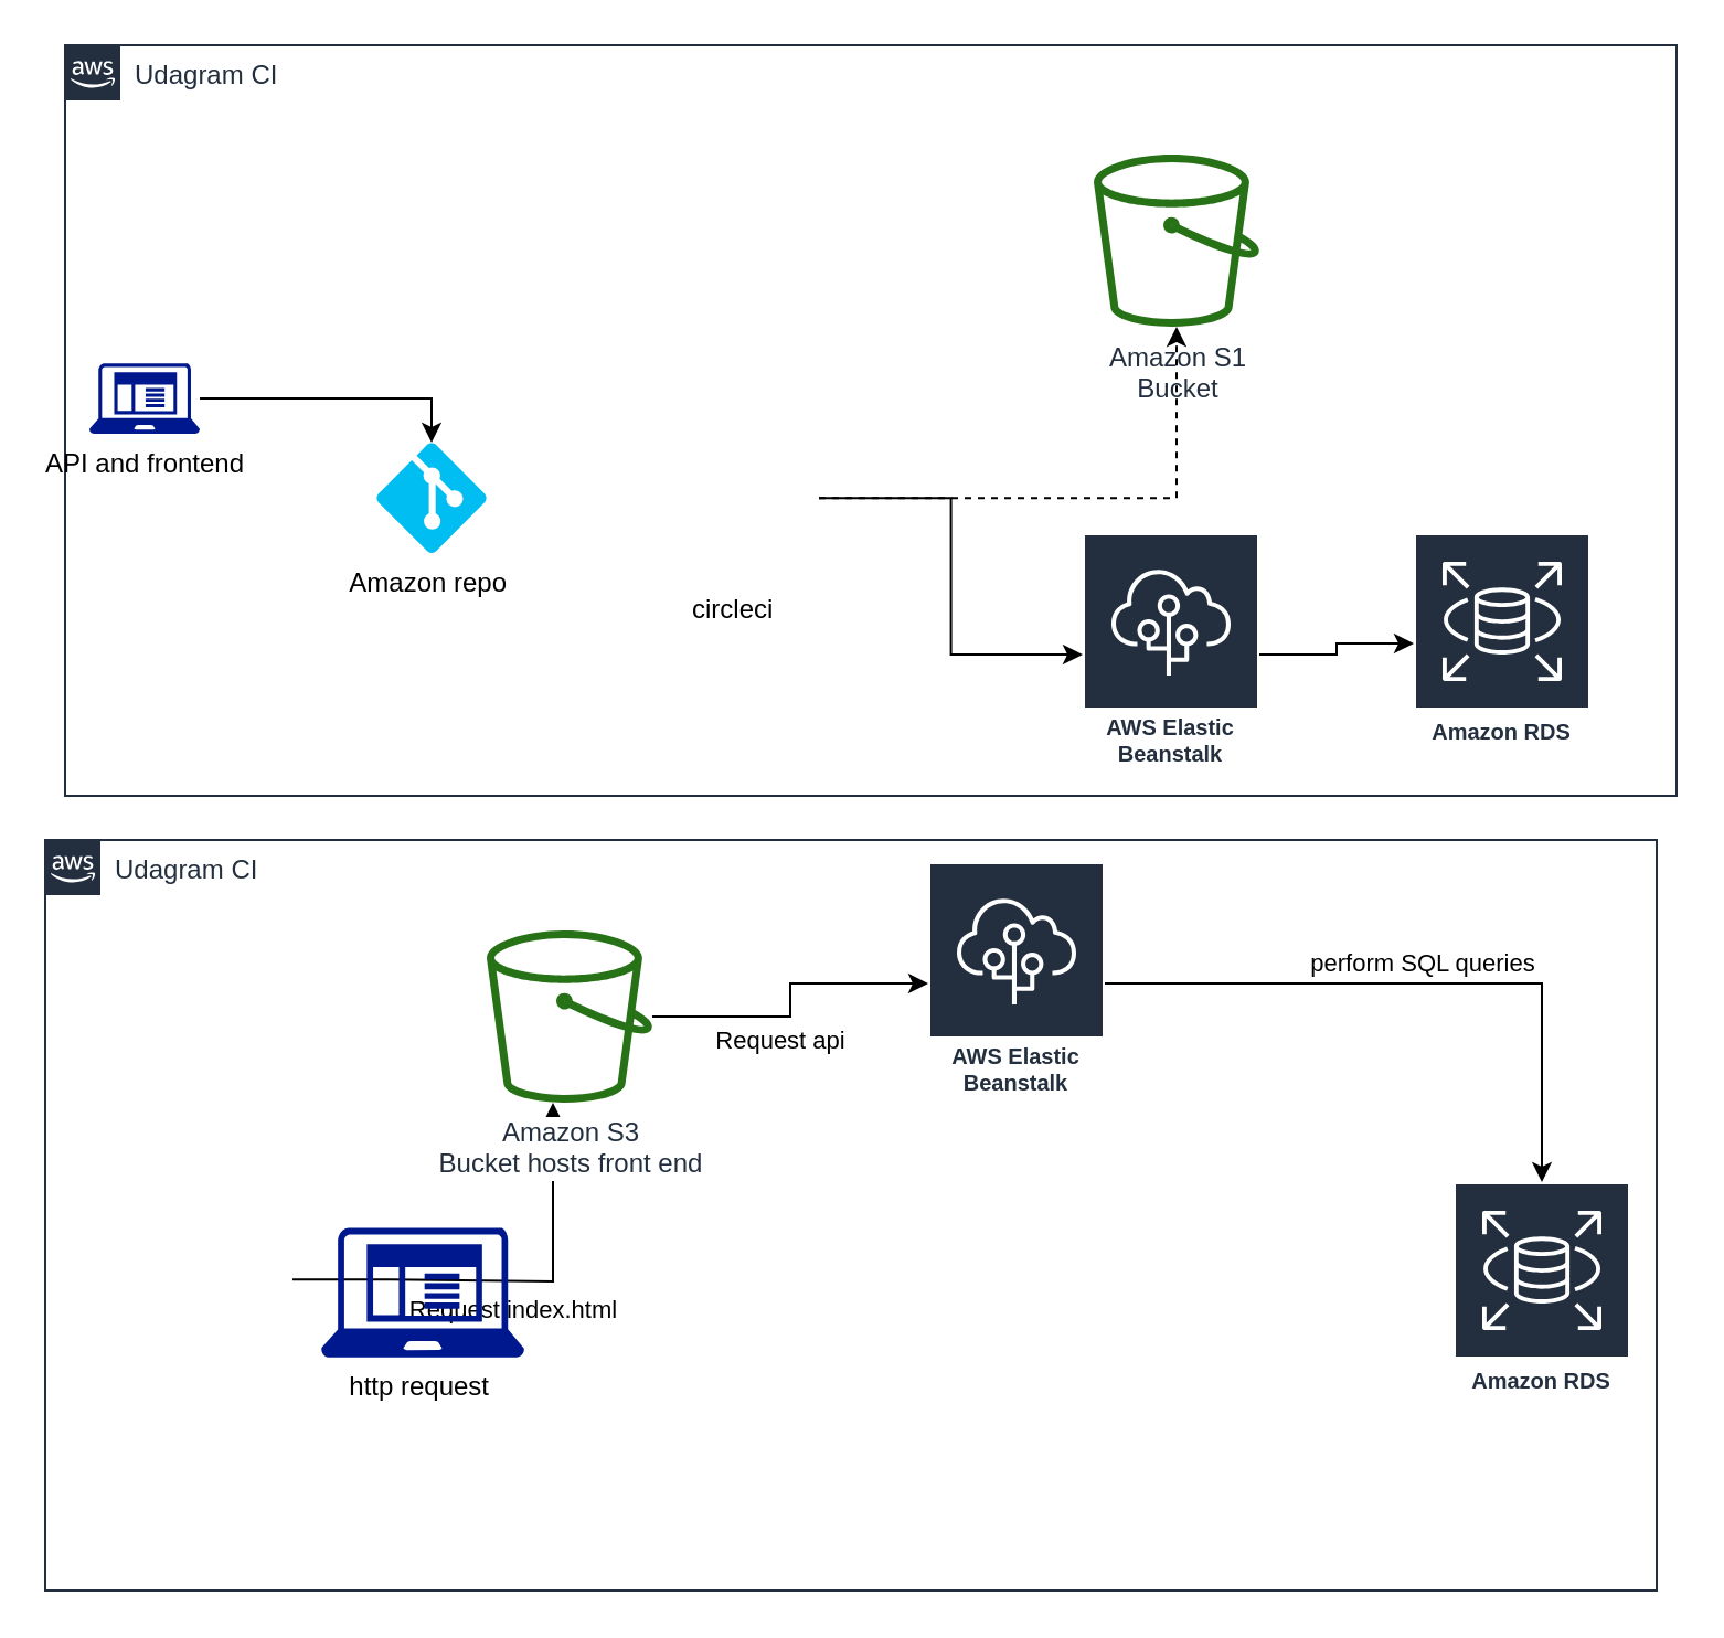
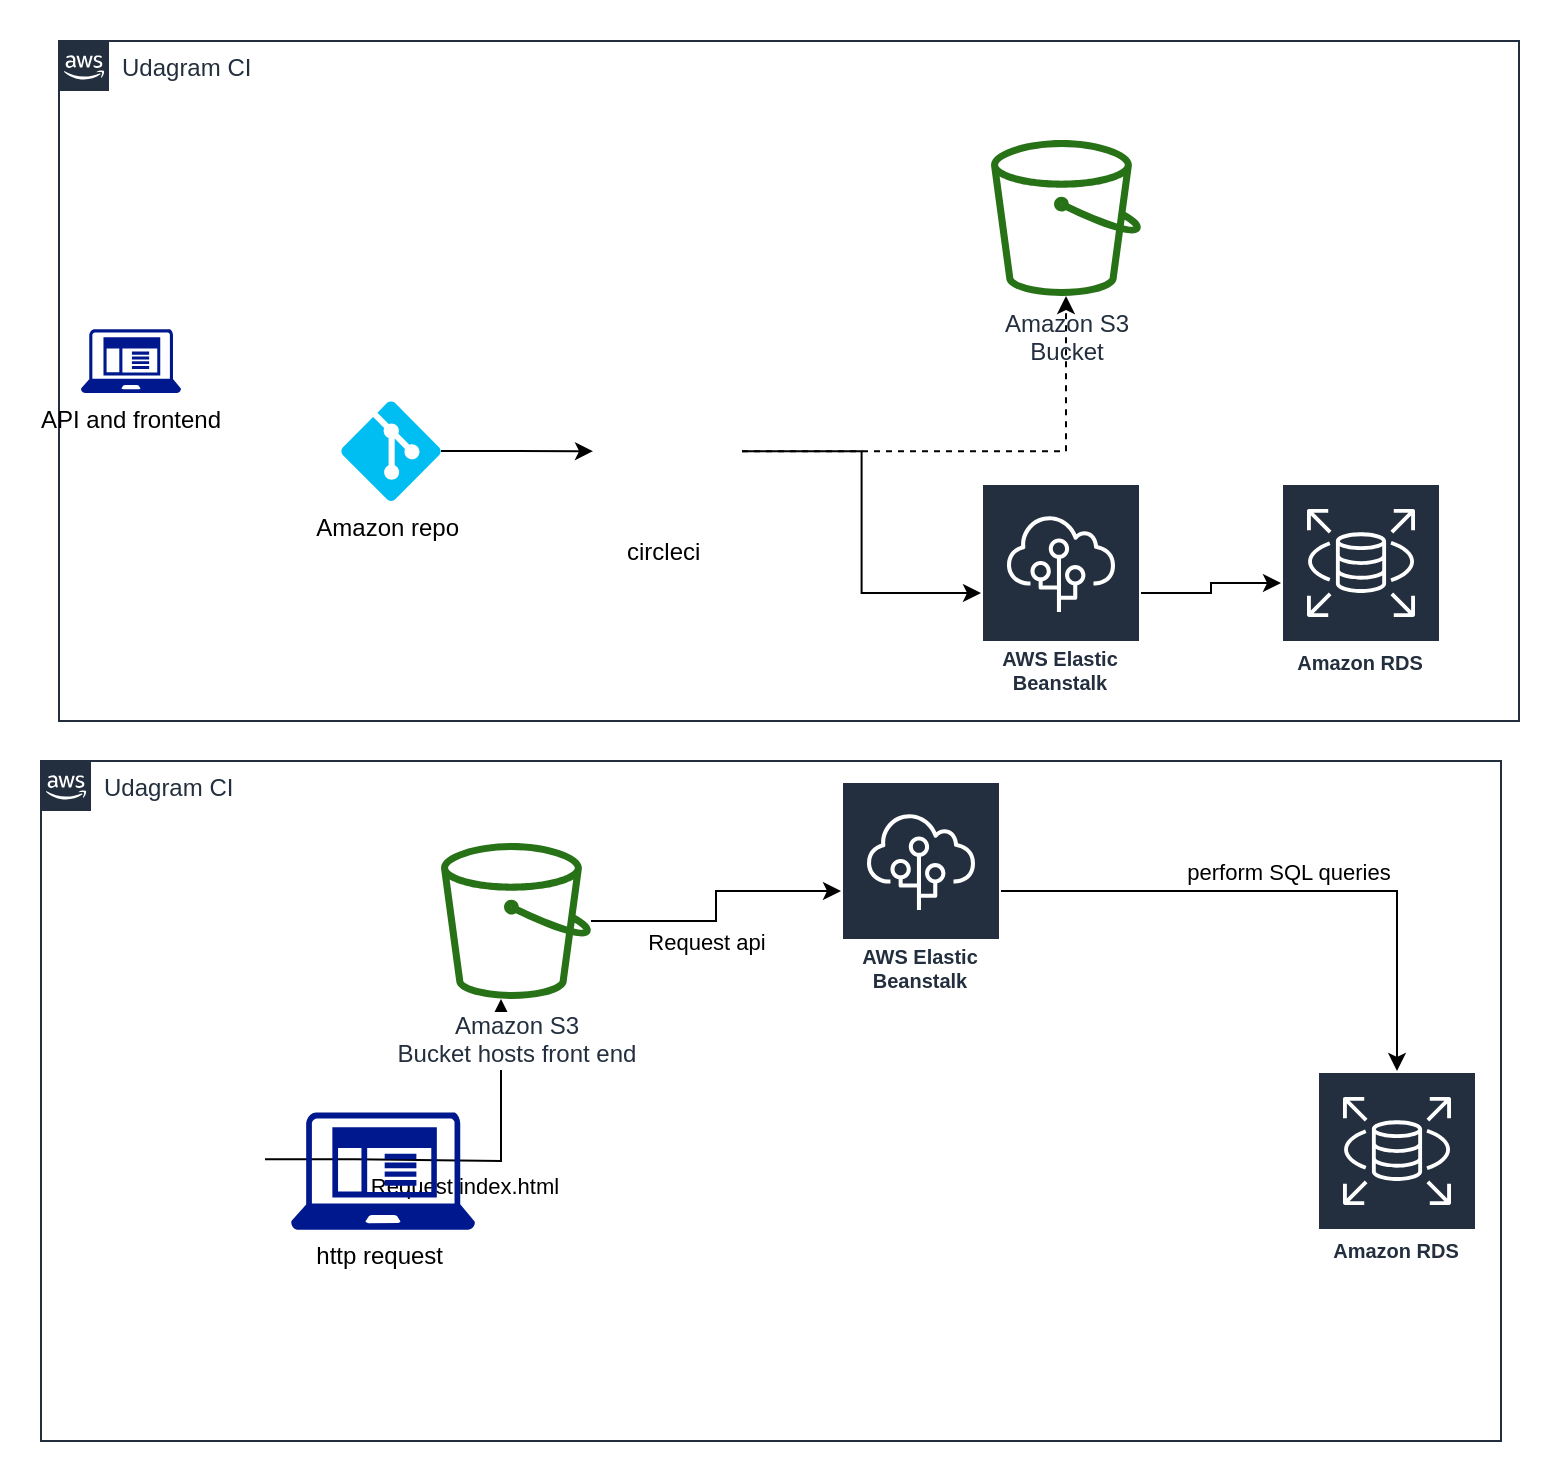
- <mxCell id="7" value="Amazon S1&lt;br&gt;Bucket&lt;br&gt;" style="outlineConnect=0;fontColor=#232F3E;gradientColor=none;fillColor=#277116;strokeColor=none;dashed=0;verticalLabelPosition=bottom;verticalAlign=top;align=center;html=1;fontSize=12;fontStyle=0;aspect=fixed;pointerEvents=1;shape=mxgraph.aws4.bucket;labelBackgroundColor=#ffffff;" parent="2" vertex="1"><mxGeometry x="466" y="49.5" width="75" height="78" as="geometry" /></mxCell>
+ <mxCell id="7" value="Amazon S3&lt;br&gt;Bucket&lt;br&gt;" style="outlineConnect=0;fontColor=#232F3E;gradientColor=none;fillColor=#277116;strokeColor=none;dashed=0;verticalLabelPosition=bottom;verticalAlign=top;align=center;html=1;fontSize=12;fontStyle=0;aspect=fixed;pointerEvents=1;shape=mxgraph.aws4.bucket;labelBackgroundColor=#ffffff;" parent="2" vertex="1"><mxGeometry x="466" y="49.5" width="75" height="78" as="geometry" /></mxCell>
- <mxCell id="3" value="" style="edgeStyle=orthogonalEdgeStyle;rounded=0;orthogonalLoop=1;jettySize=auto;html=1;" edge="1" parent="2" source="4" target="6"><mxGeometry relative="1" as="geometry" /></mxCell>
+ <mxCell id="5" value="" style="edgeStyle=orthogonalEdgeStyle;rounded=0;orthogonalLoop=1;jettySize=auto;html=1;" edge="1" parent="2" source="6" target="10"><mxGeometry relative="1" as="geometry" /></mxCell>
